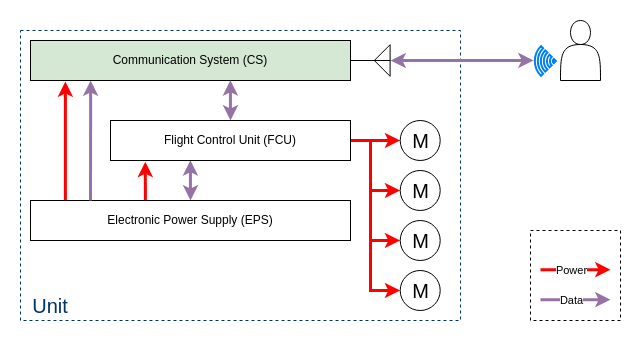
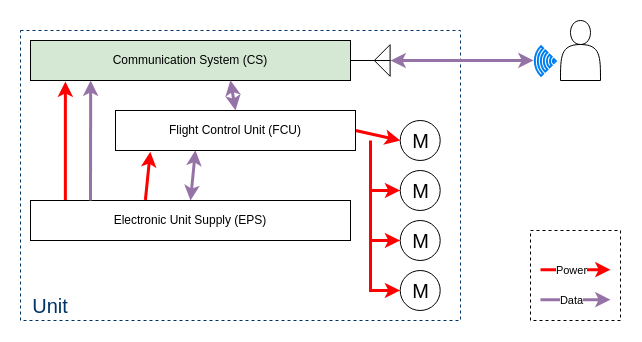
- <mxCell id="8" value="Flight Control Unit (FCU)" style="rounded=0;whiteSpace=wrap;html=1;" vertex="1" parent="1"><mxGeometry x="110" y="120" width="240" height="40" as="geometry" /></mxCell>
+ <mxCell id="8" value="Flight Control Unit (FCU)" style="rounded=0;whiteSpace=wrap;html=1;" vertex="1" parent="1"><mxGeometry x="115" y="110" width="240" height="40" as="geometry" /></mxCell>
- <mxCell id="5" value="Electronic Power Supply (EPS)" style="rounded=0;whiteSpace=wrap;html=1;" vertex="1" parent="1"><mxGeometry x="30" y="200" width="320" height="40" as="geometry" /></mxCell>
+ <mxCell id="5" value="Electronic Unit Supply (EPS)" style="rounded=0;whiteSpace=wrap;html=1;" vertex="1" parent="1"><mxGeometry x="30" y="200" width="320" height="40" as="geometry" /></mxCell>
